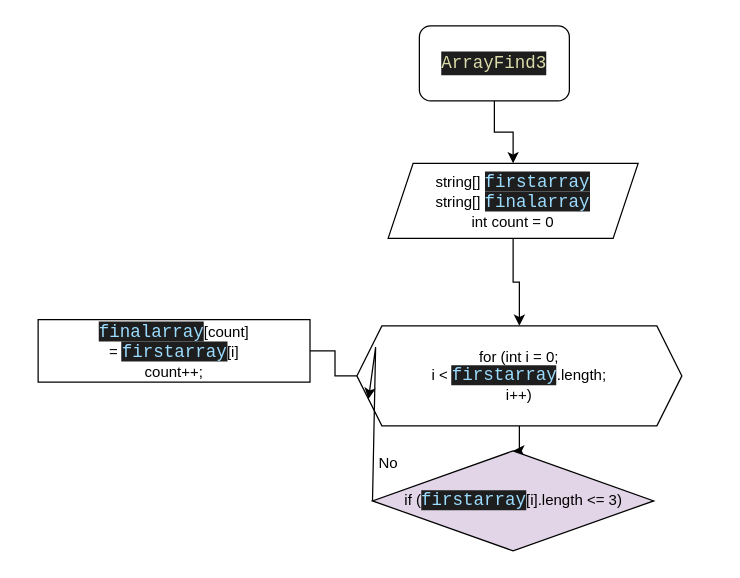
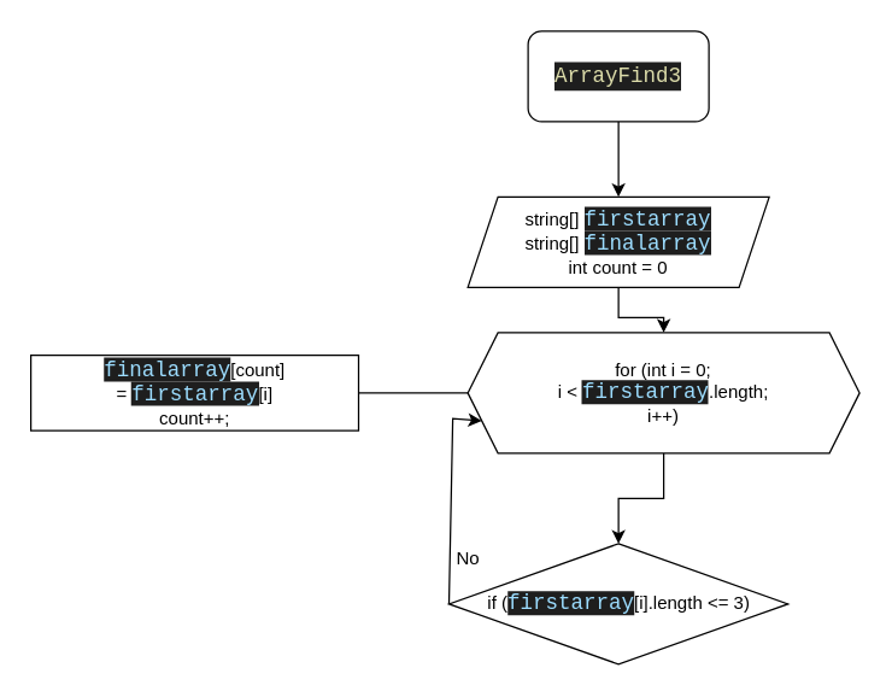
- <mxCell id="3" value="&lt;div style=&quot;color: rgb(212, 212, 212); background-color: rgb(30, 30, 30); font-family: Consolas, &amp;quot;Courier New&amp;quot;, monospace; font-size: 14px; line-height: 19px;&quot;&gt;&lt;span style=&quot;color: #dcdcaa;&quot;&gt;ArrayFind3&lt;/span&gt;&lt;/div&gt;" style="rounded=1;whiteSpace=wrap;html=1;" parent="1" vertex="1"><mxGeometry x="335" y="20" width="120" height="60" as="geometry" /></mxCell>
+ <mxCell id="3" value="&lt;div style=&quot;color: rgb(212, 212, 212); background-color: rgb(30, 30, 30); font-family: Consolas, &amp;quot;Courier New&amp;quot;, monospace; font-size: 14px; line-height: 19px;&quot;&gt;&lt;span style=&quot;color: #dcdcaa;&quot;&gt;ArrayFind3&lt;/span&gt;&lt;/div&gt;" style="rounded=1;whiteSpace=wrap;html=1;" parent="1" vertex="1"><mxGeometry x="350" y="20" width="120" height="60" as="geometry" /></mxCell>
- <mxCell id="10" value="&lt;span style=&quot;color: rgb(156, 220, 254); font-family: Consolas, &amp;quot;Courier New&amp;quot;, monospace; font-size: 14px; background-color: rgb(30, 30, 30);&quot;&gt;finalarray&lt;/span&gt;[count] =&amp;nbsp;&lt;span style=&quot;color: rgb(156, 220, 254); font-family: Consolas, &amp;quot;Courier New&amp;quot;, monospace; font-size: 14px; background-color: rgb(30, 30, 30);&quot;&gt;firstarray&lt;/span&gt;[i]&lt;br&gt;count++;" style="whiteSpace=wrap;html=1;" parent="1" vertex="1"><mxGeometry x="30" y="255" width="217.5" height="50" as="geometry" /></mxCell>
+ <mxCell id="10" value="&lt;span style=&quot;color: rgb(156, 220, 254); font-family: Consolas, &amp;quot;Courier New&amp;quot;, monospace; font-size: 14px; background-color: rgb(30, 30, 30);&quot;&gt;finalarray&lt;/span&gt;[count] =&amp;nbsp;&lt;span style=&quot;color: rgb(156, 220, 254); font-family: Consolas, &amp;quot;Courier New&amp;quot;, monospace; font-size: 14px; background-color: rgb(30, 30, 30);&quot;&gt;firstarray&lt;/span&gt;[i]&lt;br&gt;count++;" style="whiteSpace=wrap;html=1;" parent="1" vertex="1"><mxGeometry y="235" width="217.5" height="50" as="geometry" x="20" /></mxCell>
- <mxCell id="7" value="for (int i = 0;&lt;br&gt;i &amp;lt;&amp;nbsp;&lt;span style=&quot;color: rgb(156, 220, 254); font-family: Consolas, &amp;quot;Courier New&amp;quot;, monospace; font-size: 14px; background-color: rgb(30, 30, 30);&quot;&gt;firstarray&lt;/span&gt;.length;&lt;br&gt;i++)" style="shape=hexagon;perimeter=hexagonPerimeter2;whiteSpace=wrap;html=1;fixedSize=1;" parent="1" vertex="1"><mxGeometry x="285" y="260" width="260" height="80" as="geometry" /></mxCell>
+ <mxCell id="7" value="for (int i = 0;&lt;br&gt;i &amp;lt;&amp;nbsp;&lt;span style=&quot;color: rgb(156, 220, 254); font-family: Consolas, &amp;quot;Courier New&amp;quot;, monospace; font-size: 14px; background-color: rgb(30, 30, 30);&quot;&gt;firstarray&lt;/span&gt;.length;&lt;br&gt;i++)" style="shape=hexagon;perimeter=hexagonPerimeter2;whiteSpace=wrap;html=1;fixedSize=1;" parent="1" vertex="1"><mxGeometry x="310" y="220" width="260" height="80" as="geometry" /></mxCell>
- <mxCell id="8" value="if (&lt;span style=&quot;color: rgb(156, 220, 254); font-family: Consolas, &amp;quot;Courier New&amp;quot;, monospace; font-size: 14px; background-color: rgb(30, 30, 30);&quot;&gt;firstarray&lt;/span&gt;[i].length &amp;lt;= 3)" style="rhombus;whiteSpace=wrap;html=1;fillColor=#e1d5e7;" parent="1" vertex="1"><mxGeometry x="297.5" y="360" width="225" height="80" as="geometry" /></mxCell>
+ <mxCell id="8" value="if (&lt;span style=&quot;color: rgb(156, 220, 254); font-family: Consolas, &amp;quot;Courier New&amp;quot;, monospace; font-size: 14px; background-color: rgb(30, 30, 30);&quot;&gt;firstarray&lt;/span&gt;[i].length &amp;lt;= 3)" style="rhombus;whiteSpace=wrap;html=1;" parent="1" vertex="1"><mxGeometry x="297.5" y="360" width="225" height="80" as="geometry" /></mxCell>
